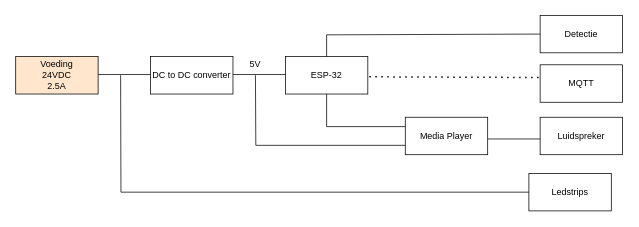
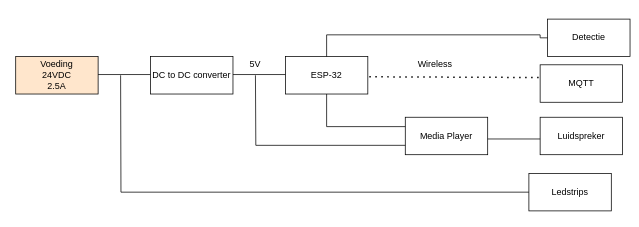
- <mxCell id="10" value="Detectie" style="html=1;whiteSpace=wrap;" parent="1" vertex="1"><mxGeometry x="720" y="20" width="110" height="50" as="geometry" /></mxCell>
+ <mxCell id="10" value="Detectie" style="html=1;whiteSpace=wrap;" parent="1" vertex="1"><mxGeometry x="730" y="25" width="110" height="50" as="geometry" /></mxCell>
+ <mxCell id="19" value="Wireless" style="text;html=1;strokeColor=none;fillColor=none;align=center;verticalAlign=middle;whiteSpace=wrap;rounded=0;" parent="1" vertex="1"><mxGeometry x="550" y="70" width="60" height="30" as="geometry" /></mxCell>
